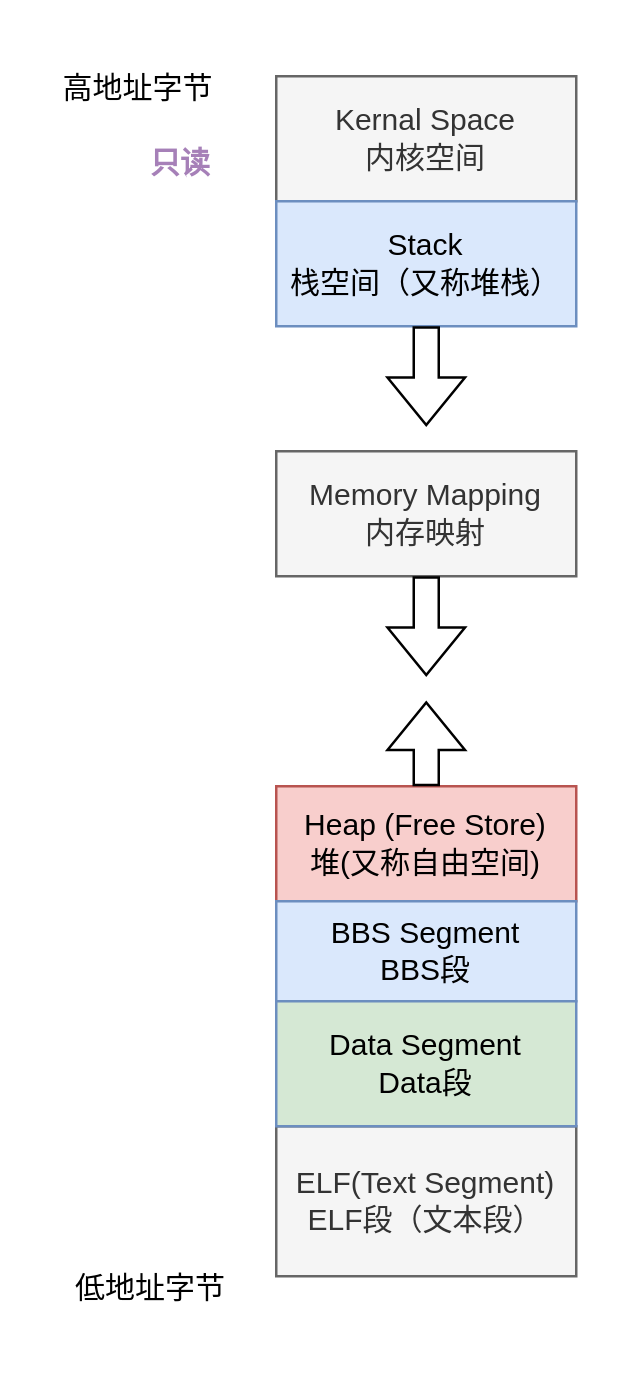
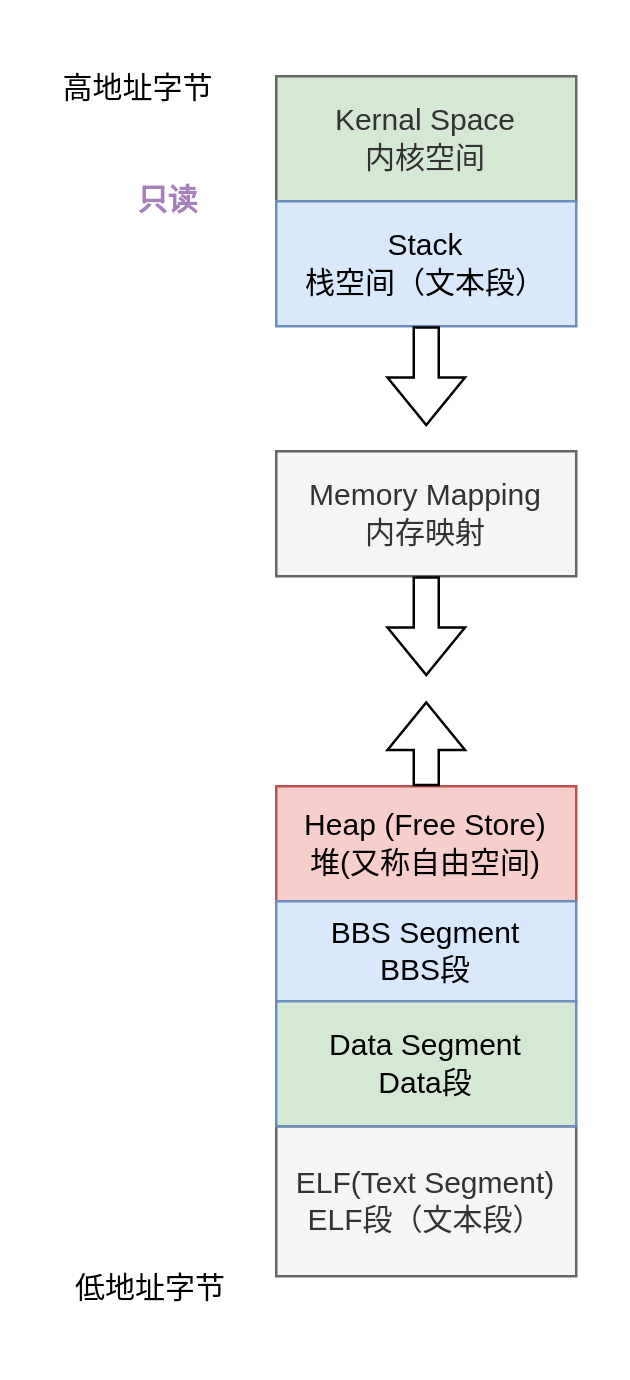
- <mxCell id="2" value="Kernal Space&lt;br&gt;内核空间" style="rounded=0;whiteSpace=wrap;html=1;fillColor=#f5f5f5;fontColor=#333333;strokeColor=#666666;" vertex="1" parent="1"><mxGeometry x="110" y="30" width="120" height="50" as="geometry" /></mxCell>
+ <mxCell id="2" value="Kernal Space&lt;br&gt;内核空间" style="rounded=0;whiteSpace=wrap;html=1;fillColor=#d5e8d4;fontColor=#333333;strokeColor=#666666;" vertex="1" parent="1"><mxGeometry x="110" y="30" width="120" height="50" as="geometry" /></mxCell>
- <mxCell id="14" value="只读" style="text;html=1;strokeColor=none;fillColor=none;align=center;verticalAlign=middle;whiteSpace=wrap;rounded=0;fontColor=#A680B8;fontStyle=1" vertex="1" parent="1"><mxGeometry x="57" y="50" width="30" height="30" as="geometry" /></mxCell>
+ <mxCell id="14" value="只读" style="text;html=1;strokeColor=none;fillColor=none;align=center;verticalAlign=middle;whiteSpace=wrap;rounded=0;fontColor=#A680B8;fontStyle=1" vertex="1" parent="1"><mxGeometry x="52" y="65" width="30" height="30" as="geometry" /></mxCell>
- <mxCell id="3" value="Stack&lt;br&gt;栈空间（又称堆栈）" style="rounded=0;whiteSpace=wrap;html=1;fillColor=#dae8fc;strokeColor=#6c8ebf;" vertex="1" parent="1"><mxGeometry x="110" y="80" width="120" height="50" as="geometry" /></mxCell>
+ <mxCell id="3" value="Stack&lt;br&gt;栈空间（文本段）" style="rounded=0;whiteSpace=wrap;html=1;fillColor=#dae8fc;strokeColor=#6c8ebf;" vertex="1" parent="1"><mxGeometry x="110" y="80" width="120" height="50" as="geometry" /></mxCell>
